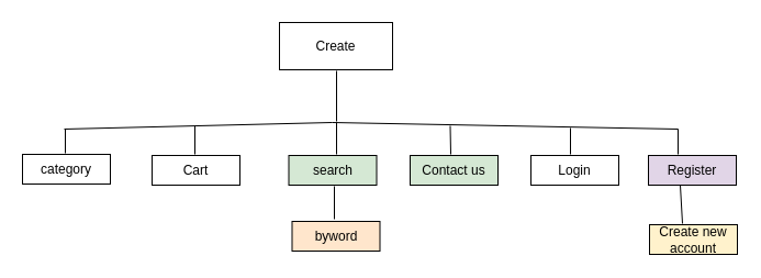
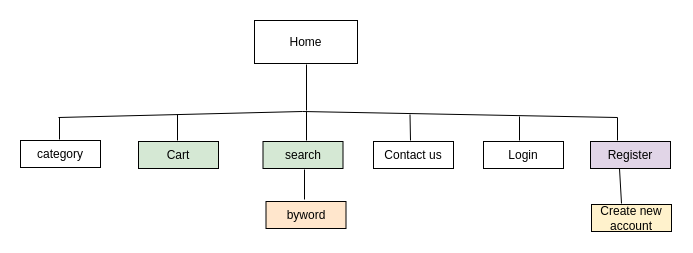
- <mxCell id="2" value="Create" style="rounded=0;whiteSpace=wrap;html=1;" vertex="1" parent="1"><mxGeometry x="254" y="20" width="103" height="43" as="geometry" /></mxCell>
+ <mxCell id="2" value="Home" style="rounded=0;whiteSpace=wrap;html=1;" vertex="1" parent="1"><mxGeometry x="254" y="20" width="103" height="43" as="geometry" /></mxCell>
- <mxCell id="7" value="Cart" style="rounded=0;whiteSpace=wrap;html=1;" vertex="1" parent="1"><mxGeometry x="138" y="141" width="80" height="27" as="geometry" /></mxCell>
+ <mxCell id="7" value="Cart" style="rounded=0;whiteSpace=wrap;html=1;fillColor=#d5e8d4;" vertex="1" parent="1"><mxGeometry x="138" y="141" width="80" height="27" as="geometry" /></mxCell>
- <mxCell id="13" value="Contact us" style="rounded=0;whiteSpace=wrap;html=1;fillColor=#d5e8d4;" vertex="1" parent="1"><mxGeometry x="373" y="141" width="80" height="27" as="geometry" /></mxCell>
+ <mxCell id="13" value="Contact us" style="rounded=0;whiteSpace=wrap;html=1;" vertex="1" parent="1"><mxGeometry x="373" y="141" width="80" height="27" as="geometry" /></mxCell>
